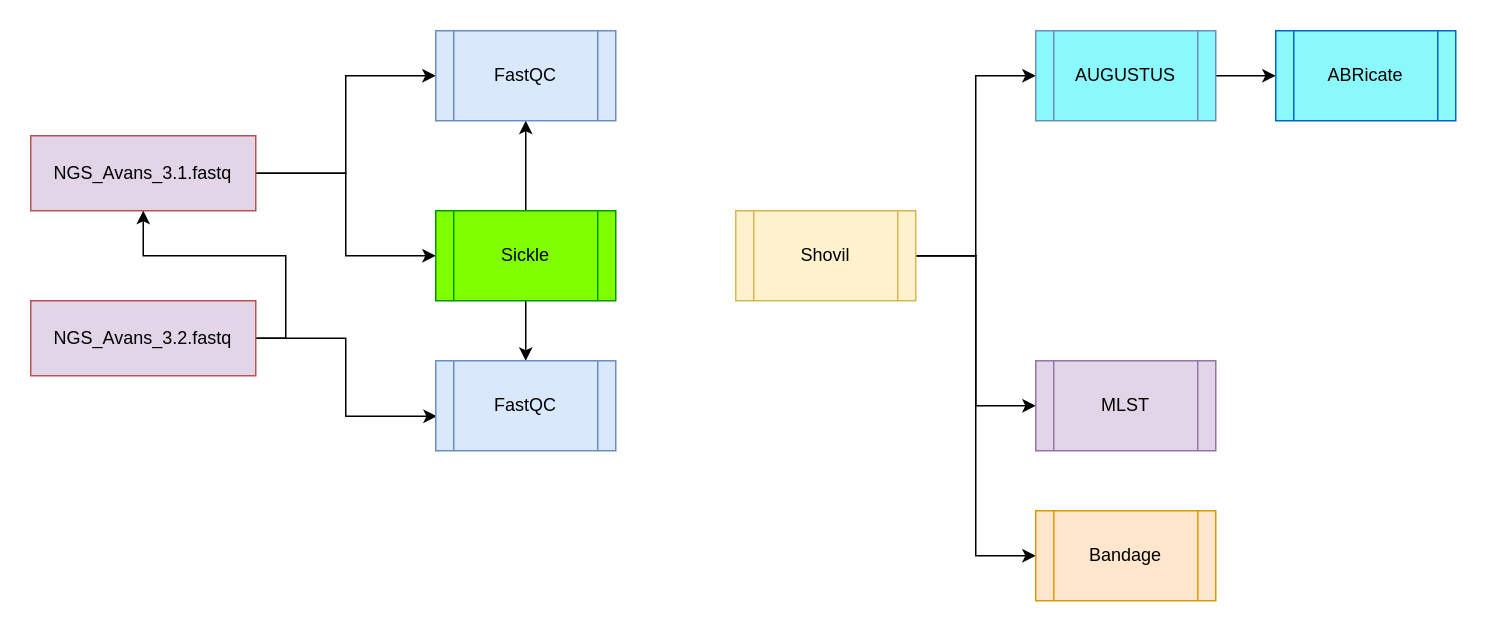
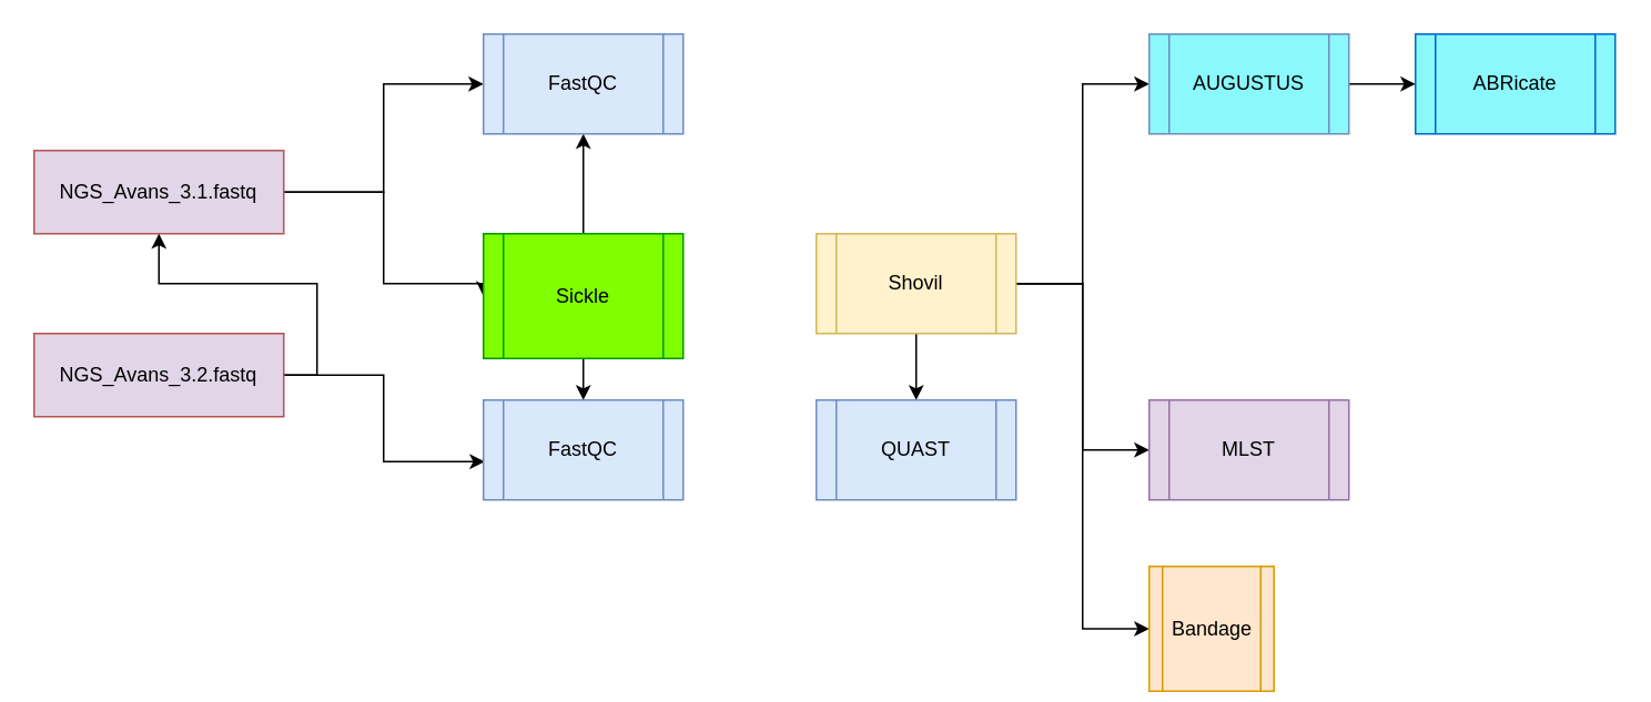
- <mxCell id="10" value="Sickle" style="shape=process;whiteSpace=wrap;html=1;backgroundOutline=1;strokeColor=#009900;fillColor=#80FF00;" vertex="1" parent="1"><mxGeometry x="290" y="140" width="120" height="60" as="geometry" /></mxCell>
+ <mxCell id="10" value="Sickle" style="shape=process;whiteSpace=wrap;html=1;backgroundOutline=1;strokeColor=#009900;fillColor=#80FF00;" vertex="1" parent="1"><mxGeometry x="290" y="140" width="120" height="75" as="geometry" /></mxCell>
+ <mxCell id="14" style="edgeStyle=orthogonalEdgeStyle;rounded=0;orthogonalLoop=1;jettySize=auto;html=1;entryX=0.5;entryY=0;entryDx=0;entryDy=0;" edge="1" parent="1" source="17" target="20"><mxGeometry relative="1" as="geometry" /></mxCell>
+ <mxCell id="20" value="QUAST" style="shape=process;whiteSpace=wrap;html=1;backgroundOutline=1;fillColor=#dae8fc;strokeColor=#6c8ebf;" vertex="1" parent="1"><mxGeometry x="490" y="240" width="120" height="60" as="geometry" /></mxCell>
- <mxCell id="23" value="Bandage" style="shape=process;whiteSpace=wrap;html=1;backgroundOutline=1;strokeColor=#d79b00;fillColor=#ffe6cc;" vertex="1" parent="1"><mxGeometry x="690" y="340" width="120" height="60" as="geometry" /></mxCell>
+ <mxCell id="23" value="Bandage" style="shape=process;whiteSpace=wrap;html=1;backgroundOutline=1;strokeColor=#d79b00;fillColor=#ffe6cc;" vertex="1" parent="1"><mxGeometry x="690" y="340" width="75" height="75" as="geometry" /></mxCell>
